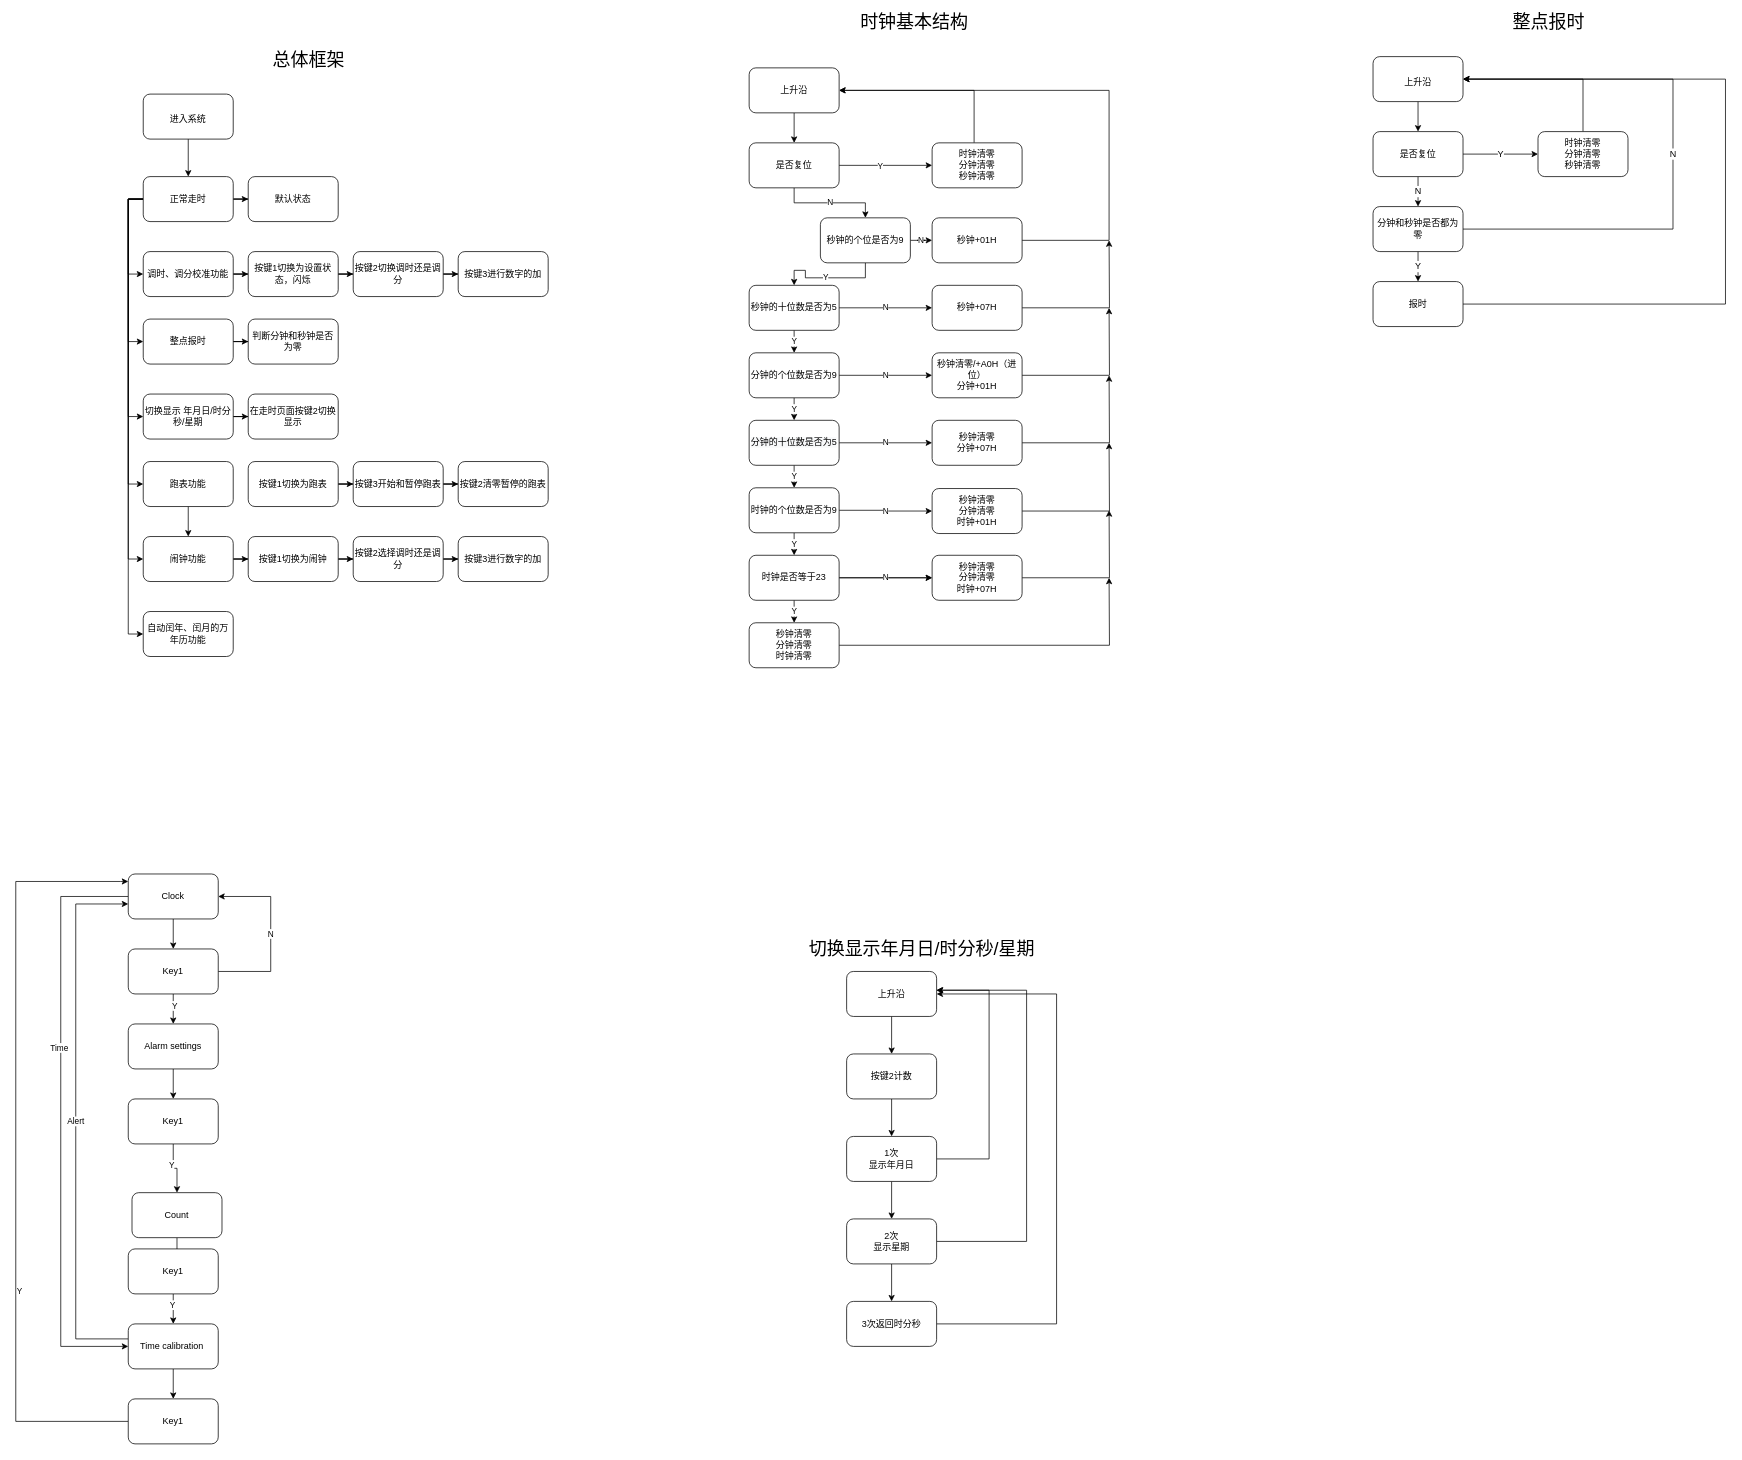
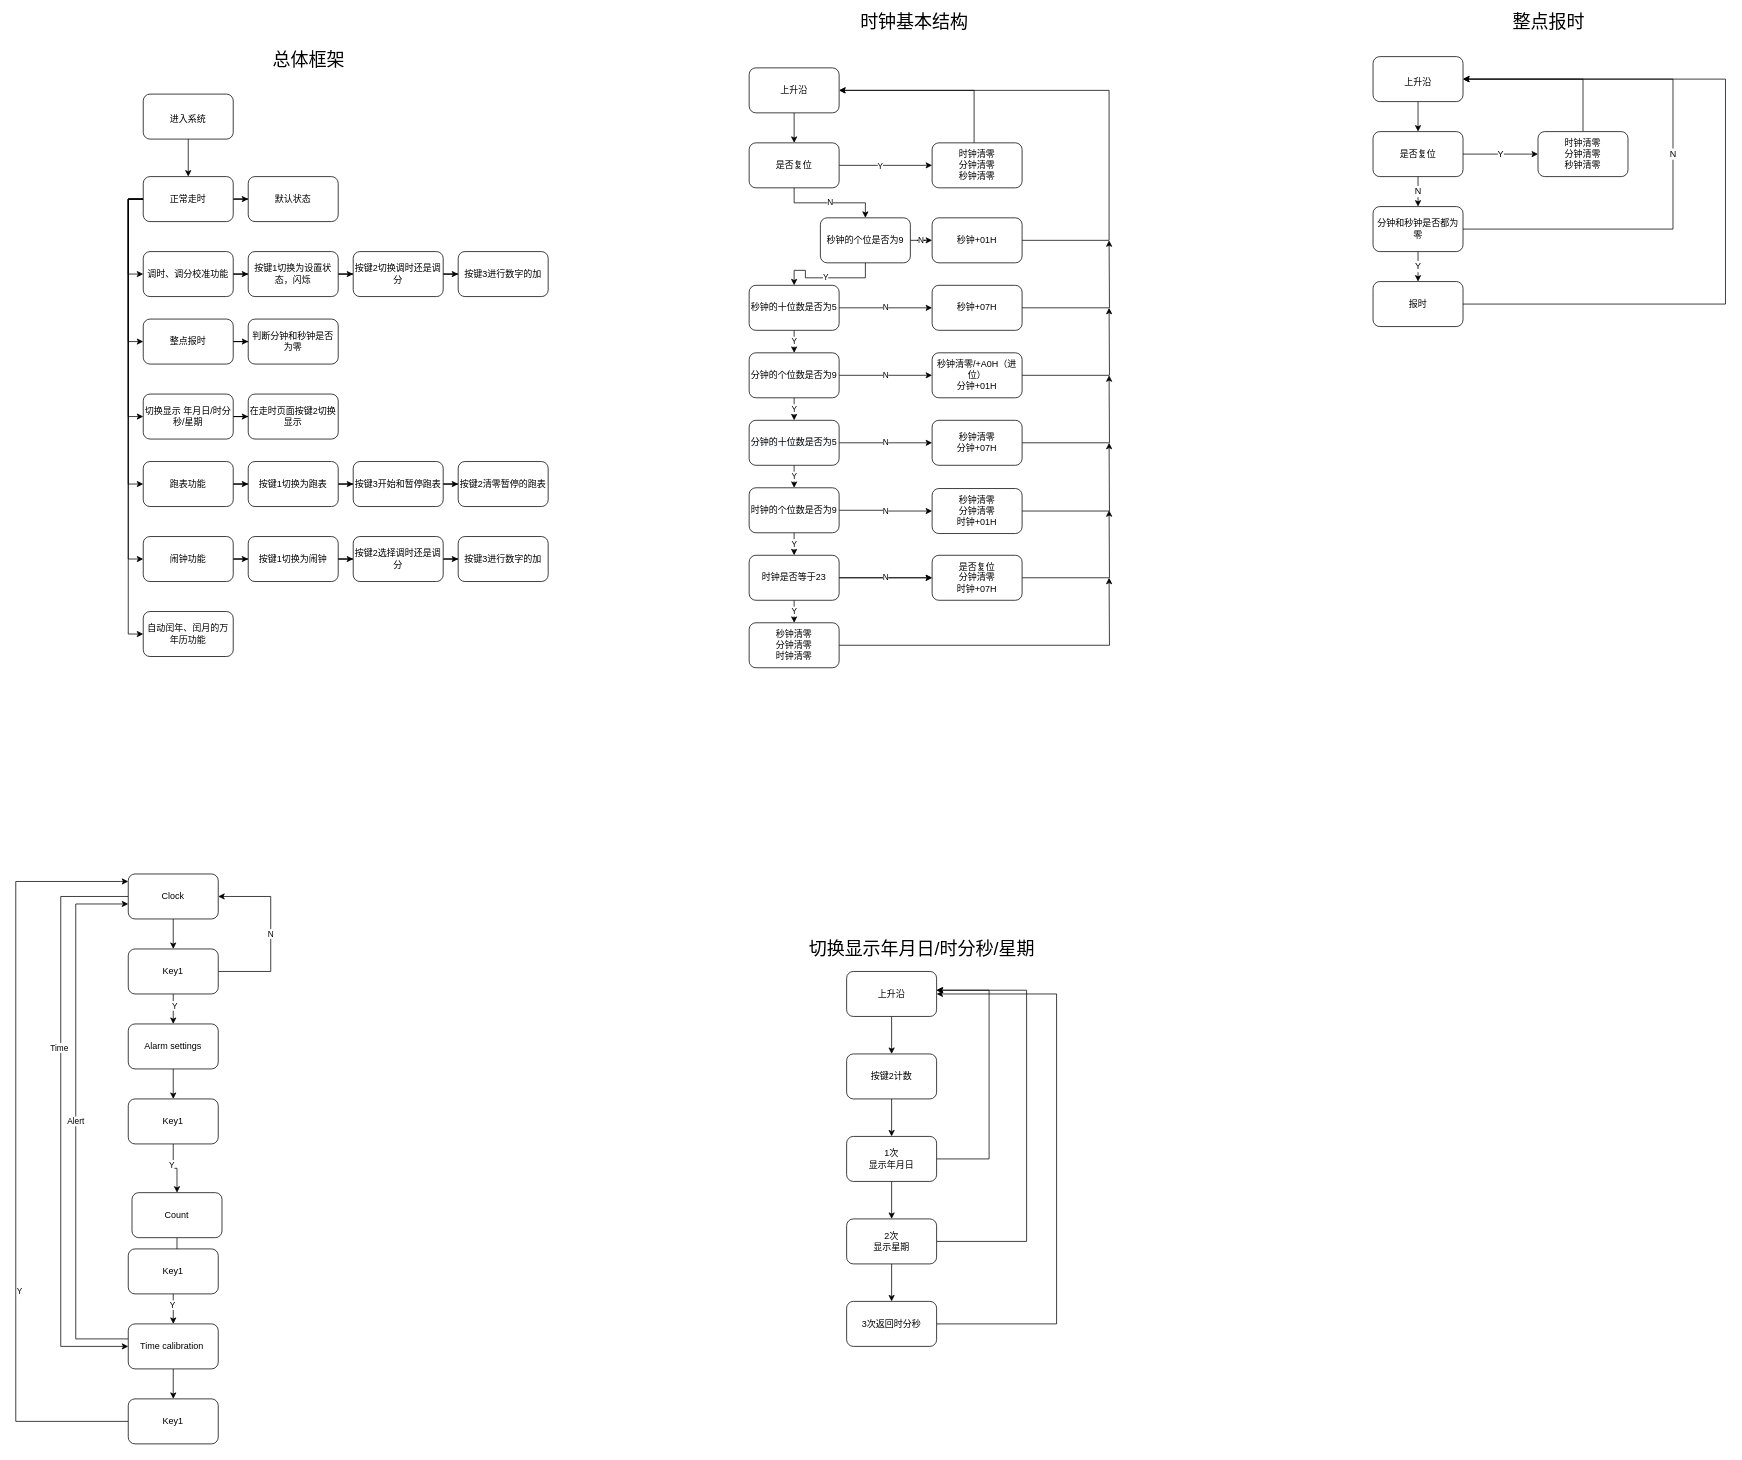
- <mxCell id="64" value="" style="edgeStyle=orthogonalEdgeStyle;rounded=0;orthogonalLoop=1;jettySize=auto;html=1;fontSize=12;" parent="1" source="65" target="60" edge="1"><mxGeometry relative="1" as="geometry" /></mxCell>
+ <mxCell id="64" value="" style="edgeStyle=orthogonalEdgeStyle;rounded=0;orthogonalLoop=1;jettySize=auto;html=1;fontSize=12;" parent="1" source="65" target="75" edge="1"><mxGeometry relative="1" as="geometry" /></mxCell>
- <mxCell id="40" value="&lt;span&gt;秒钟清零&lt;/span&gt;&lt;br&gt;&lt;span&gt;分钟清零&lt;/span&gt;&lt;br&gt;&lt;span&gt;时钟+07H&lt;/span&gt;" style="rounded=1;whiteSpace=wrap;html=1;" parent="1" vertex="1"><mxGeometry x="1242" y="740" width="120" height="60" as="geometry" /></mxCell>
+ <mxCell id="40" value="&lt;span&gt;是否复位&lt;/span&gt;&lt;br&gt;&lt;span&gt;分钟清零&lt;/span&gt;&lt;br&gt;&lt;span&gt;时钟+07H&lt;/span&gt;" style="rounded=1;whiteSpace=wrap;html=1;" parent="1" vertex="1"><mxGeometry x="1242" y="740" width="120" height="60" as="geometry" /></mxCell>
